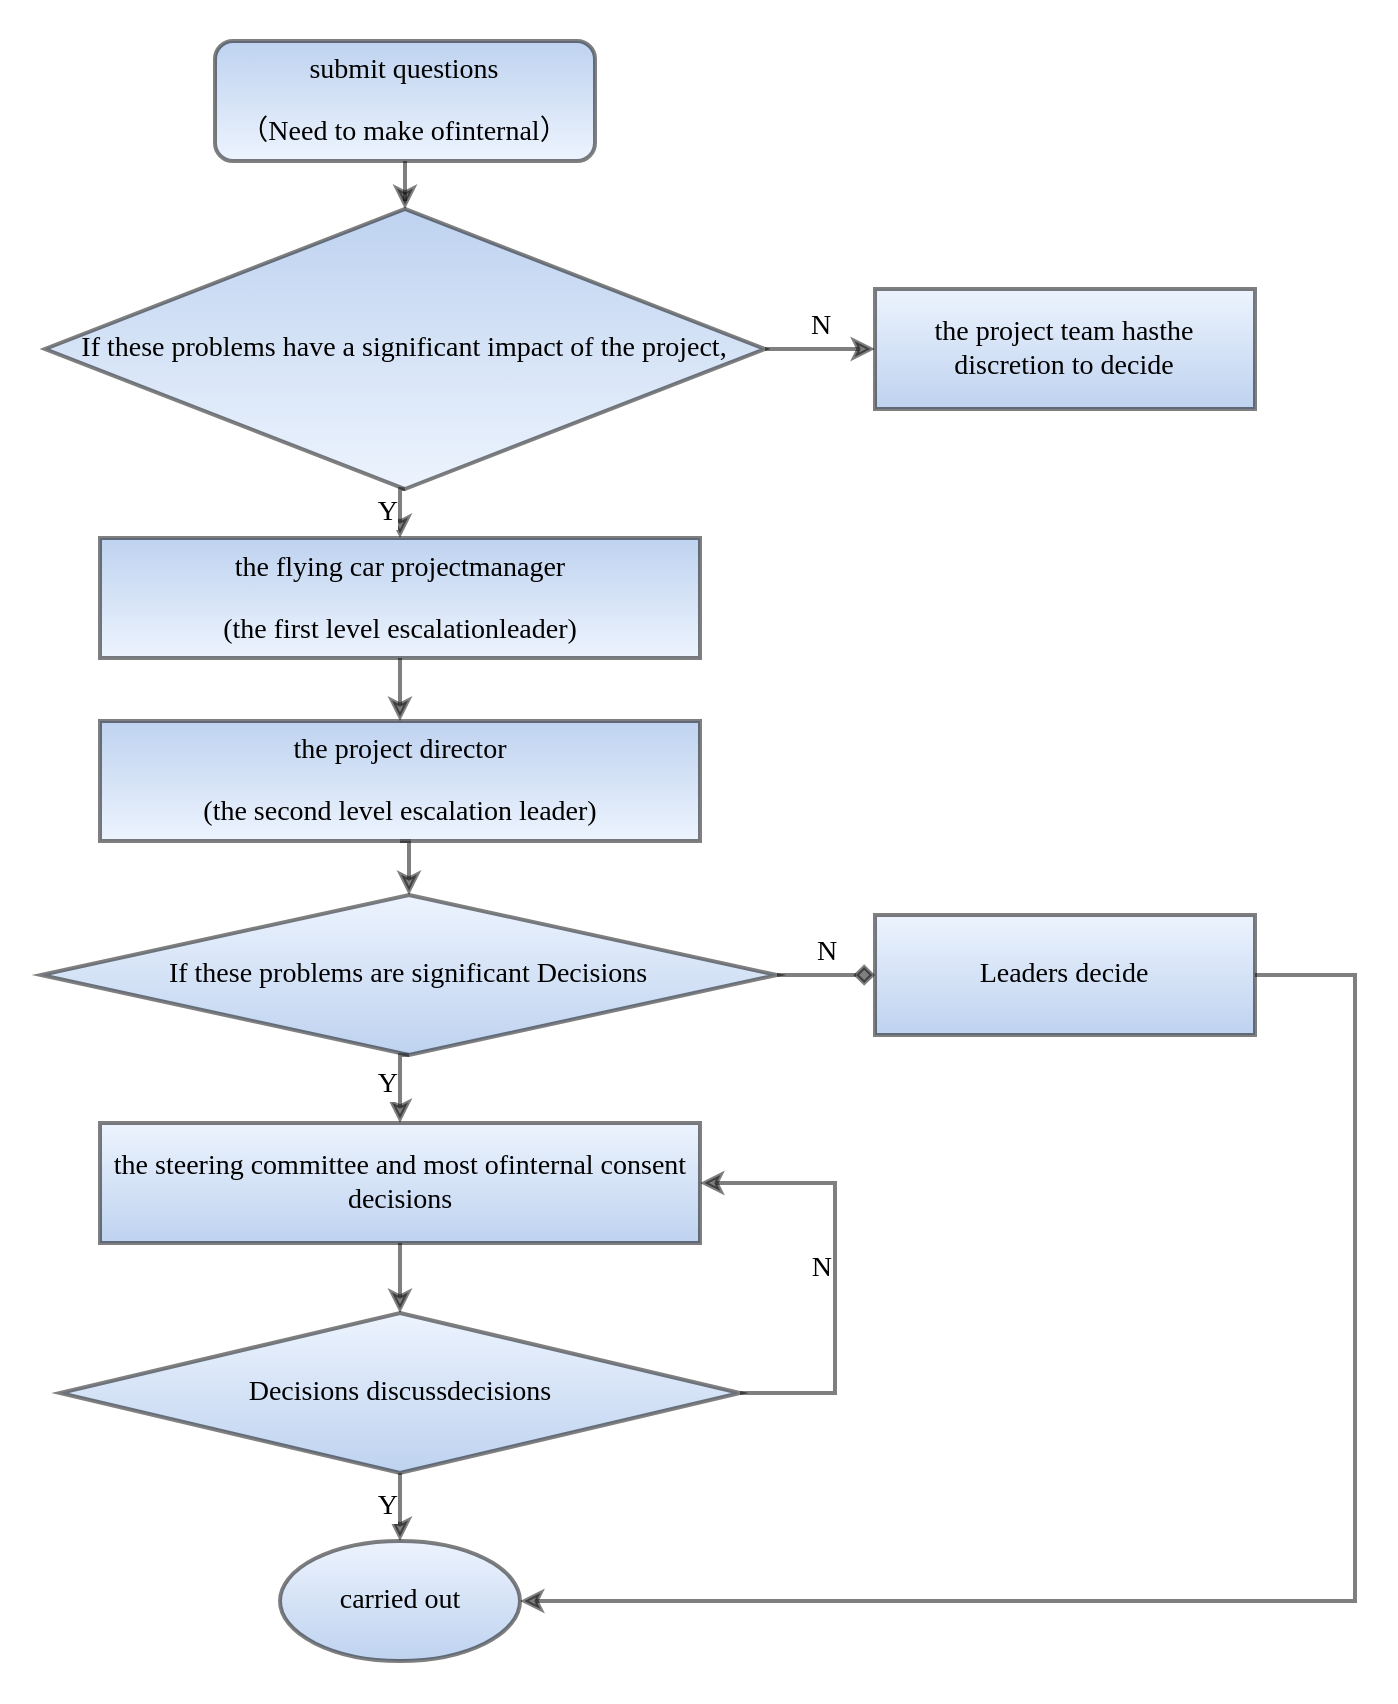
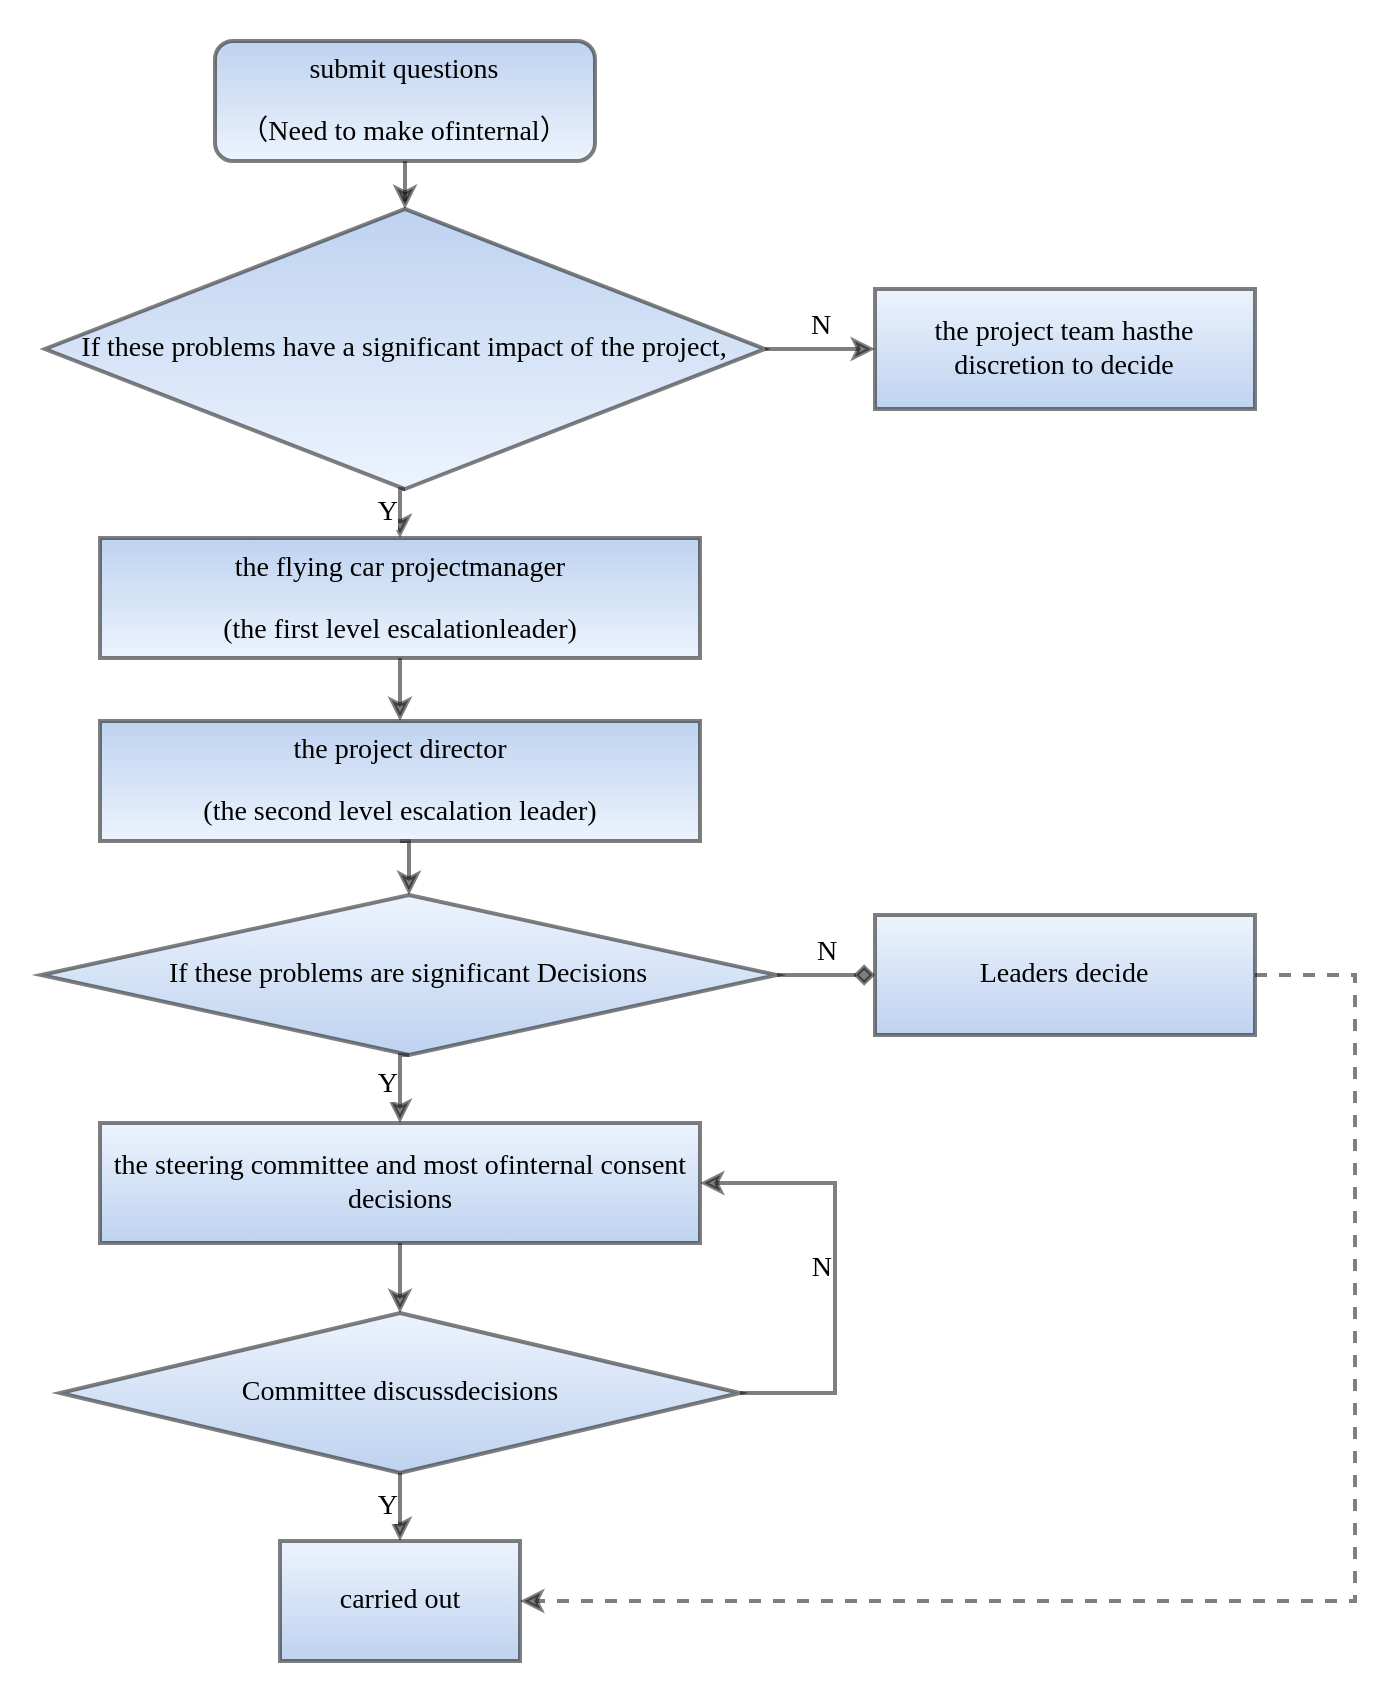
- <mxCell id="20" style="edgeStyle=orthogonalEdgeStyle;rounded=0;orthogonalLoop=1;jettySize=auto;html=1;exitX=1;exitY=0.5;exitDx=0;exitDy=0;entryX=1;entryY=0.5;entryDx=0;entryDy=0;align=right;fillColor=#dae8fc;strokeColor=#000000;strokeWidth=2;gradientColor=#7ea6e0;opacity=50;shadow=0;fontFamily=Times New Roman;fontSize=14;" parent="1" source="21" target="16" edge="1"><mxGeometry relative="1" as="geometry"><Array as="points"><mxPoint x="677" y="487" /><mxPoint x="677" y="800" /></Array></mxGeometry></mxCell>
+ <mxCell id="20" style="edgeStyle=orthogonalEdgeStyle;rounded=0;orthogonalLoop=1;jettySize=auto;html=1;exitX=1;exitY=0.5;exitDx=0;exitDy=0;entryX=1;entryY=0.5;entryDx=0;entryDy=0;align=right;fillColor=#dae8fc;strokeColor=#000000;strokeWidth=2;gradientColor=#7ea6e0;opacity=50;shadow=0;fontFamily=Times New Roman;fontSize=14;dashed=1;" parent="1" source="21" target="16" edge="1"><mxGeometry relative="1" as="geometry"><Array as="points"><mxPoint x="677" y="487" /><mxPoint x="677" y="800" /></Array></mxGeometry></mxCell>
- <mxCell id="19" value="&lt;span lang=&quot;EN-US&quot; style=&quot;font-size: 14px;&quot;&gt;Decisions discussdecisions&lt;/span&gt;" style="rhombus;whiteSpace=wrap;html=1;fillColor=#dae8fc;strokeColor=#000000;strokeWidth=2;gradientColor=#7ea6e0;opacity=50;shadow=0;fontFamily=Times New Roman;fontSize=14;" parent="1" vertex="1"><mxGeometry x="29.5" y="656" width="340" height="80" as="geometry" /></mxCell>
+ <mxCell id="19" value="&lt;span lang=&quot;EN-US&quot; style=&quot;font-size: 14px;&quot;&gt;Committee discussdecisions&lt;/span&gt;" style="rhombus;whiteSpace=wrap;html=1;fillColor=#dae8fc;strokeColor=#000000;strokeWidth=2;gradientColor=#7ea6e0;opacity=50;shadow=0;fontFamily=Times New Roman;fontSize=14;" parent="1" vertex="1"><mxGeometry x="29.5" y="656" width="340" height="80" as="geometry" /></mxCell>
- <mxCell id="16" value="&lt;span lang=&quot;EN-US&quot; style=&quot;font-size: 14px;&quot;&gt;carried out&lt;/span&gt;" style="ellipse;whiteSpace=wrap;html=1;fillColor=#dae8fc;strokeColor=#000000;strokeWidth=2;gradientColor=#7ea6e0;opacity=50;shadow=0;fontFamily=Times New Roman;fontSize=14;" parent="1" vertex="1"><mxGeometry x="139.5" y="770" width="120" height="60" as="geometry" /></mxCell>
+ <mxCell id="16" value="&lt;span lang=&quot;EN-US&quot; style=&quot;font-size: 14px;&quot;&gt;carried out&lt;/span&gt;" style="rounded=0;whiteSpace=wrap;html=1;fillColor=#dae8fc;strokeColor=#000000;strokeWidth=2;gradientColor=#7ea6e0;opacity=50;shadow=0;fontFamily=Times New Roman;fontSize=14;" parent="1" vertex="1"><mxGeometry x="139.5" y="770" width="120" height="60" as="geometry" /></mxCell>
